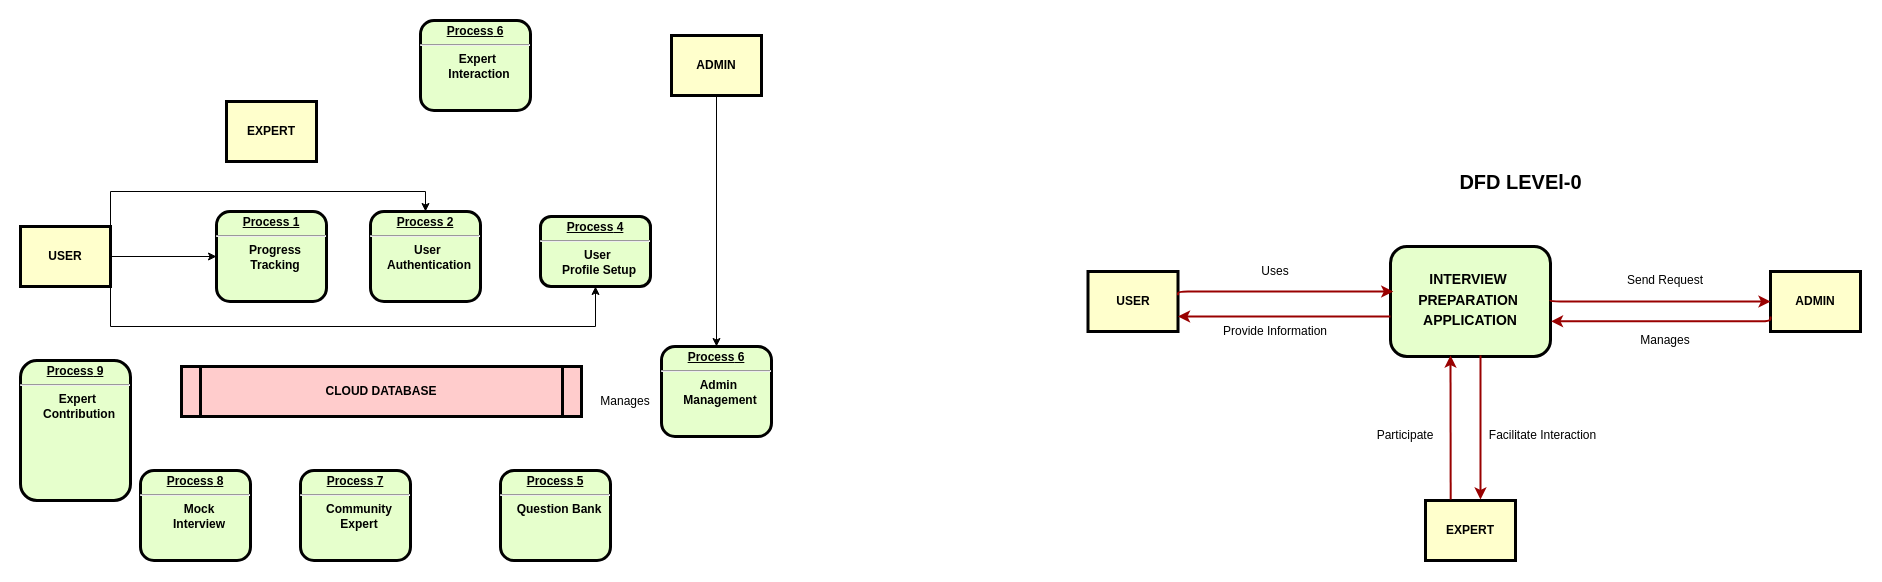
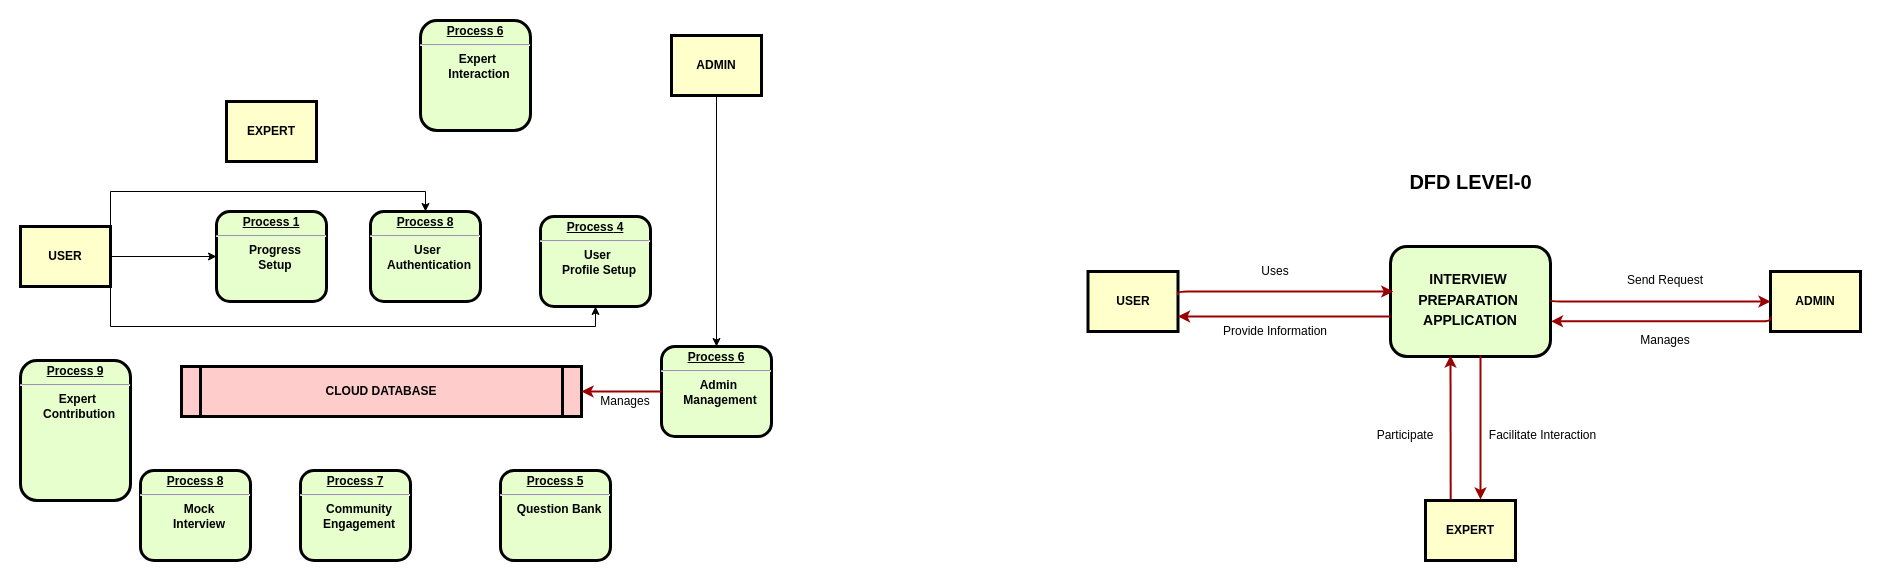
- <mxCell id="34" value="&lt;p style=&quot;margin: 0px; margin-top: 4px; text-align: center; text-decoration: underline;&quot;&gt;&lt;strong&gt;&lt;strong&gt;Process&lt;/strong&gt;&amp;nbsp;6&lt;br&gt;&lt;/strong&gt;&lt;/p&gt;&lt;hr&gt;&lt;p style=&quot;margin: 0px; margin-left: 8px;&quot;&gt;Expert&amp;nbsp;&lt;/p&gt;&lt;p style=&quot;margin: 0px; margin-left: 8px;&quot;&gt;Interaction&lt;/p&gt;" style="verticalAlign=middle;align=center;overflow=fill;fontSize=12;fontFamily=Helvetica;html=1;rounded=1;fontStyle=1;strokeWidth=3;fillColor=#E6FFCC" vertex="1" parent="1"><mxGeometry x="420" y="20" width="110" height="90" as="geometry" /></mxCell>
+ <mxCell id="34" value="&lt;p style=&quot;margin: 0px; margin-top: 4px; text-align: center; text-decoration: underline;&quot;&gt;&lt;strong&gt;&lt;strong&gt;Process&lt;/strong&gt;&amp;nbsp;6&lt;br&gt;&lt;/strong&gt;&lt;/p&gt;&lt;hr&gt;&lt;p style=&quot;margin: 0px; margin-left: 8px;&quot;&gt;Expert&amp;nbsp;&lt;/p&gt;&lt;p style=&quot;margin: 0px; margin-left: 8px;&quot;&gt;Interaction&lt;/p&gt;" style="verticalAlign=middle;align=center;overflow=fill;fontSize=12;fontFamily=Helvetica;html=1;rounded=1;fontStyle=1;strokeWidth=3;fillColor=#E6FFCC" vertex="1" parent="1"><mxGeometry x="420" y="20" width="110" height="110" as="geometry" /></mxCell>
- <mxCell id="17" value="&lt;b&gt;&lt;font style=&quot;font-size: 20px;&quot;&gt;DFD LEVEl-0&lt;/font&gt;&lt;/b&gt;" style="text;strokeColor=none;align=center;fillColor=none;html=1;verticalAlign=middle;whiteSpace=wrap;rounded=0;" parent="1" vertex="1"><mxGeometry x="1432.5" y="166" width="175" height="30" as="geometry" /></mxCell>
+ <mxCell id="17" value="&lt;b&gt;&lt;font style=&quot;font-size: 20px;&quot;&gt;DFD LEVEl-0&lt;/font&gt;&lt;/b&gt;" style="text;strokeColor=none;align=center;fillColor=none;html=1;verticalAlign=middle;whiteSpace=wrap;rounded=0;" parent="1" vertex="1"><mxGeometry x="1382.5" y="166" width="175" height="30" as="geometry" /></mxCell>
- <mxCell id="2" value="&lt;p style=&quot;margin: 0px; margin-top: 4px; text-align: center; text-decoration: underline;&quot;&gt;&lt;strong&gt;Process 1&lt;br&gt;&lt;/strong&gt;&lt;/p&gt;&lt;hr&gt;&lt;p style=&quot;margin: 0px; margin-left: 8px;&quot;&gt;Progress&lt;/p&gt;&lt;p style=&quot;margin: 0px; margin-left: 8px;&quot;&gt;Tracking&lt;/p&gt;" style="verticalAlign=middle;align=center;overflow=fill;fontSize=12;fontFamily=Helvetica;html=1;rounded=1;fontStyle=1;strokeWidth=3;fillColor=#E6FFCC" parent="1" vertex="1"><mxGeometry x="216" y="211" width="110" height="90" as="geometry" /></mxCell>
+ <mxCell id="2" value="&lt;p style=&quot;margin: 0px; margin-top: 4px; text-align: center; text-decoration: underline;&quot;&gt;&lt;strong&gt;Process 1&lt;br&gt;&lt;/strong&gt;&lt;/p&gt;&lt;hr&gt;&lt;p style=&quot;margin: 0px; margin-left: 8px;&quot;&gt;Progress&lt;/p&gt;&lt;p style=&quot;margin: 0px; margin-left: 8px;&quot;&gt;Setup&lt;/p&gt;" style="verticalAlign=middle;align=center;overflow=fill;fontSize=12;fontFamily=Helvetica;html=1;rounded=1;fontStyle=1;strokeWidth=3;fillColor=#E6FFCC" parent="1" vertex="1"><mxGeometry x="216" y="211" width="110" height="90" as="geometry" /></mxCell>
- <mxCell id="9" value="&lt;p style=&quot;margin: 0px; margin-top: 4px; text-align: center; text-decoration: underline;&quot;&gt;&lt;strong&gt;Process 2&lt;br&gt;&lt;/strong&gt;&lt;/p&gt;&lt;hr&gt;&lt;p style=&quot;margin: 0px; margin-left: 8px;&quot;&gt;User&amp;nbsp;&lt;/p&gt;&lt;p style=&quot;margin: 0px; margin-left: 8px;&quot;&gt;Authentication&lt;/p&gt;" style="verticalAlign=middle;align=center;overflow=fill;fontSize=12;fontFamily=Helvetica;html=1;rounded=1;fontStyle=1;strokeWidth=3;fillColor=#E6FFCC" parent="1" vertex="1"><mxGeometry x="370" y="211" width="110" height="90" as="geometry" /></mxCell>
+ <mxCell id="9" value="&lt;p style=&quot;margin: 0px; margin-top: 4px; text-align: center; text-decoration: underline;&quot;&gt;&lt;strong&gt;Process 8&lt;br&gt;&lt;/strong&gt;&lt;/p&gt;&lt;hr&gt;&lt;p style=&quot;margin: 0px; margin-left: 8px;&quot;&gt;User&amp;nbsp;&lt;/p&gt;&lt;p style=&quot;margin: 0px; margin-left: 8px;&quot;&gt;Authentication&lt;/p&gt;" style="verticalAlign=middle;align=center;overflow=fill;fontSize=12;fontFamily=Helvetica;html=1;rounded=1;fontStyle=1;strokeWidth=3;fillColor=#E6FFCC" parent="1" vertex="1"><mxGeometry x="370" y="211" width="110" height="90" as="geometry" /></mxCell>
- <mxCell id="11" value="&lt;p style=&quot;margin: 0px; margin-top: 4px; text-align: center; text-decoration: underline;&quot;&gt;&lt;strong&gt;&lt;strong&gt;Process&lt;/strong&gt; 4&lt;br&gt;&lt;/strong&gt;&lt;/p&gt;&lt;hr&gt;&lt;p style=&quot;margin: 0px; margin-left: 8px;&quot;&gt;User&amp;nbsp;&lt;/p&gt;&lt;p style=&quot;margin: 0px; margin-left: 8px;&quot;&gt;Profile&amp;nbsp;&lt;span style=&quot;background-color: initial;&quot;&gt;Setup&lt;/span&gt;&lt;/p&gt;" style="verticalAlign=middle;align=center;overflow=fill;fontSize=12;fontFamily=Helvetica;html=1;rounded=1;fontStyle=1;strokeWidth=3;fillColor=#E6FFCC" parent="1" vertex="1"><mxGeometry x="540" y="216" width="110" height="70" as="geometry" /></mxCell>
+ <mxCell id="11" value="&lt;p style=&quot;margin: 0px; margin-top: 4px; text-align: center; text-decoration: underline;&quot;&gt;&lt;strong&gt;&lt;strong&gt;Process&lt;/strong&gt; 4&lt;br&gt;&lt;/strong&gt;&lt;/p&gt;&lt;hr&gt;&lt;p style=&quot;margin: 0px; margin-left: 8px;&quot;&gt;User&amp;nbsp;&lt;/p&gt;&lt;p style=&quot;margin: 0px; margin-left: 8px;&quot;&gt;Profile&amp;nbsp;&lt;span style=&quot;background-color: initial;&quot;&gt;Setup&lt;/span&gt;&lt;/p&gt;" style="verticalAlign=middle;align=center;overflow=fill;fontSize=12;fontFamily=Helvetica;html=1;rounded=1;fontStyle=1;strokeWidth=3;fillColor=#E6FFCC" parent="1" vertex="1"><mxGeometry x="540" y="216" width="110" height="90" as="geometry" /></mxCell>
+ <mxCell id="15" value="" style="edgeStyle=elbowEdgeStyle;elbow=vertical;strokeColor=#990000;strokeWidth=2" parent="1" source="10" target="8" edge="1"><mxGeometry width="100" height="100" relative="1" as="geometry"><mxPoint x="440" y="475" as="sourcePoint" /><mxPoint x="540" y="375" as="targetPoint" /><Array as="points" /></mxGeometry></mxCell>
- <mxCell id="35" value="&lt;p style=&quot;margin: 0px; margin-top: 4px; text-align: center; text-decoration: underline;&quot;&gt;&lt;strong&gt;&lt;strong&gt;Process&lt;/strong&gt;&amp;nbsp;7&lt;br&gt;&lt;/strong&gt;&lt;/p&gt;&lt;hr&gt;&lt;p style=&quot;margin: 0px; margin-left: 8px;&quot;&gt;Community&lt;/p&gt;&lt;p style=&quot;margin: 0px; margin-left: 8px;&quot;&gt;Expert&lt;/p&gt;&lt;p style=&quot;margin: 0px; margin-left: 8px;&quot;&gt;&lt;br&gt;&lt;/p&gt;" style="verticalAlign=middle;align=center;overflow=fill;fontSize=12;fontFamily=Helvetica;html=1;rounded=1;fontStyle=1;strokeWidth=3;fillColor=#E6FFCC" vertex="1" parent="1"><mxGeometry x="300" y="470" width="110" height="90" as="geometry" /></mxCell>
+ <mxCell id="35" value="&lt;p style=&quot;margin: 0px; margin-top: 4px; text-align: center; text-decoration: underline;&quot;&gt;&lt;strong&gt;&lt;strong&gt;Process&lt;/strong&gt;&amp;nbsp;7&lt;br&gt;&lt;/strong&gt;&lt;/p&gt;&lt;hr&gt;&lt;p style=&quot;margin: 0px; margin-left: 8px;&quot;&gt;Community&lt;/p&gt;&lt;p style=&quot;margin: 0px; margin-left: 8px;&quot;&gt;Engagement&lt;/p&gt;&lt;p style=&quot;margin: 0px; margin-left: 8px;&quot;&gt;&lt;br&gt;&lt;/p&gt;" style="verticalAlign=middle;align=center;overflow=fill;fontSize=12;fontFamily=Helvetica;html=1;rounded=1;fontStyle=1;strokeWidth=3;fillColor=#E6FFCC" vertex="1" parent="1"><mxGeometry x="300" y="470" width="110" height="90" as="geometry" /></mxCell>
